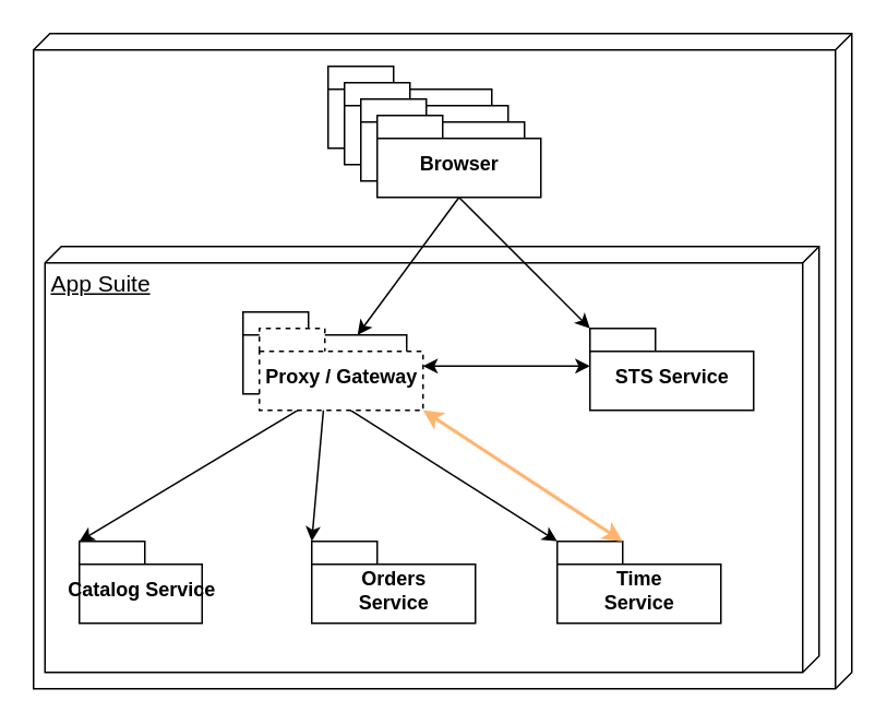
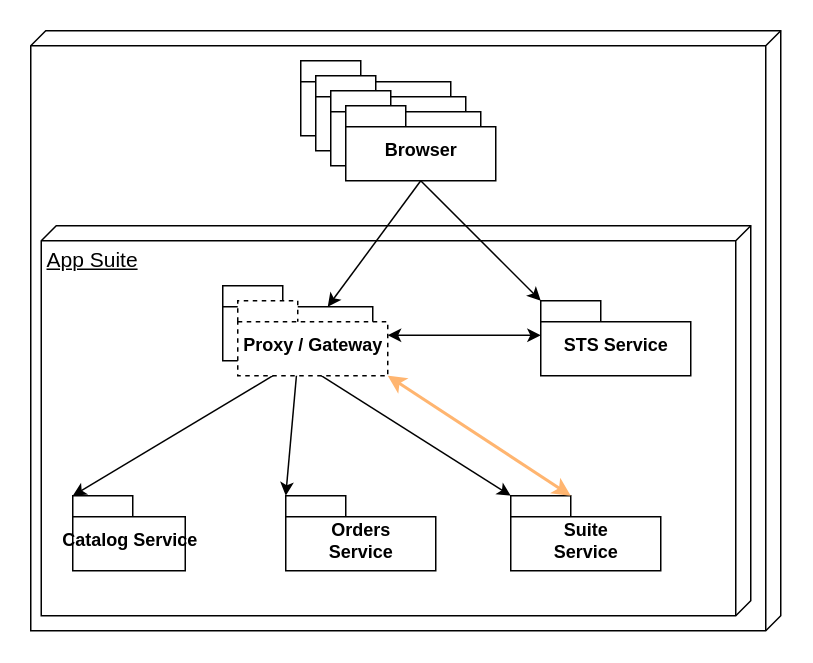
- <mxCell id="12" value="Time&lt;br&gt;Service" style="shape=folder;fontStyle=1;spacingTop=10;tabWidth=40;tabHeight=14;tabPosition=left;html=1;" parent="1" vertex="1"><mxGeometry x="340" y="330" width="100" height="50" as="geometry" /></mxCell>
+ <mxCell id="12" value="Suite&lt;br&gt;Service" style="shape=folder;fontStyle=1;spacingTop=10;tabWidth=40;tabHeight=14;tabPosition=left;html=1;" parent="1" vertex="1"><mxGeometry x="340" y="330" width="100" height="50" as="geometry" /></mxCell>
